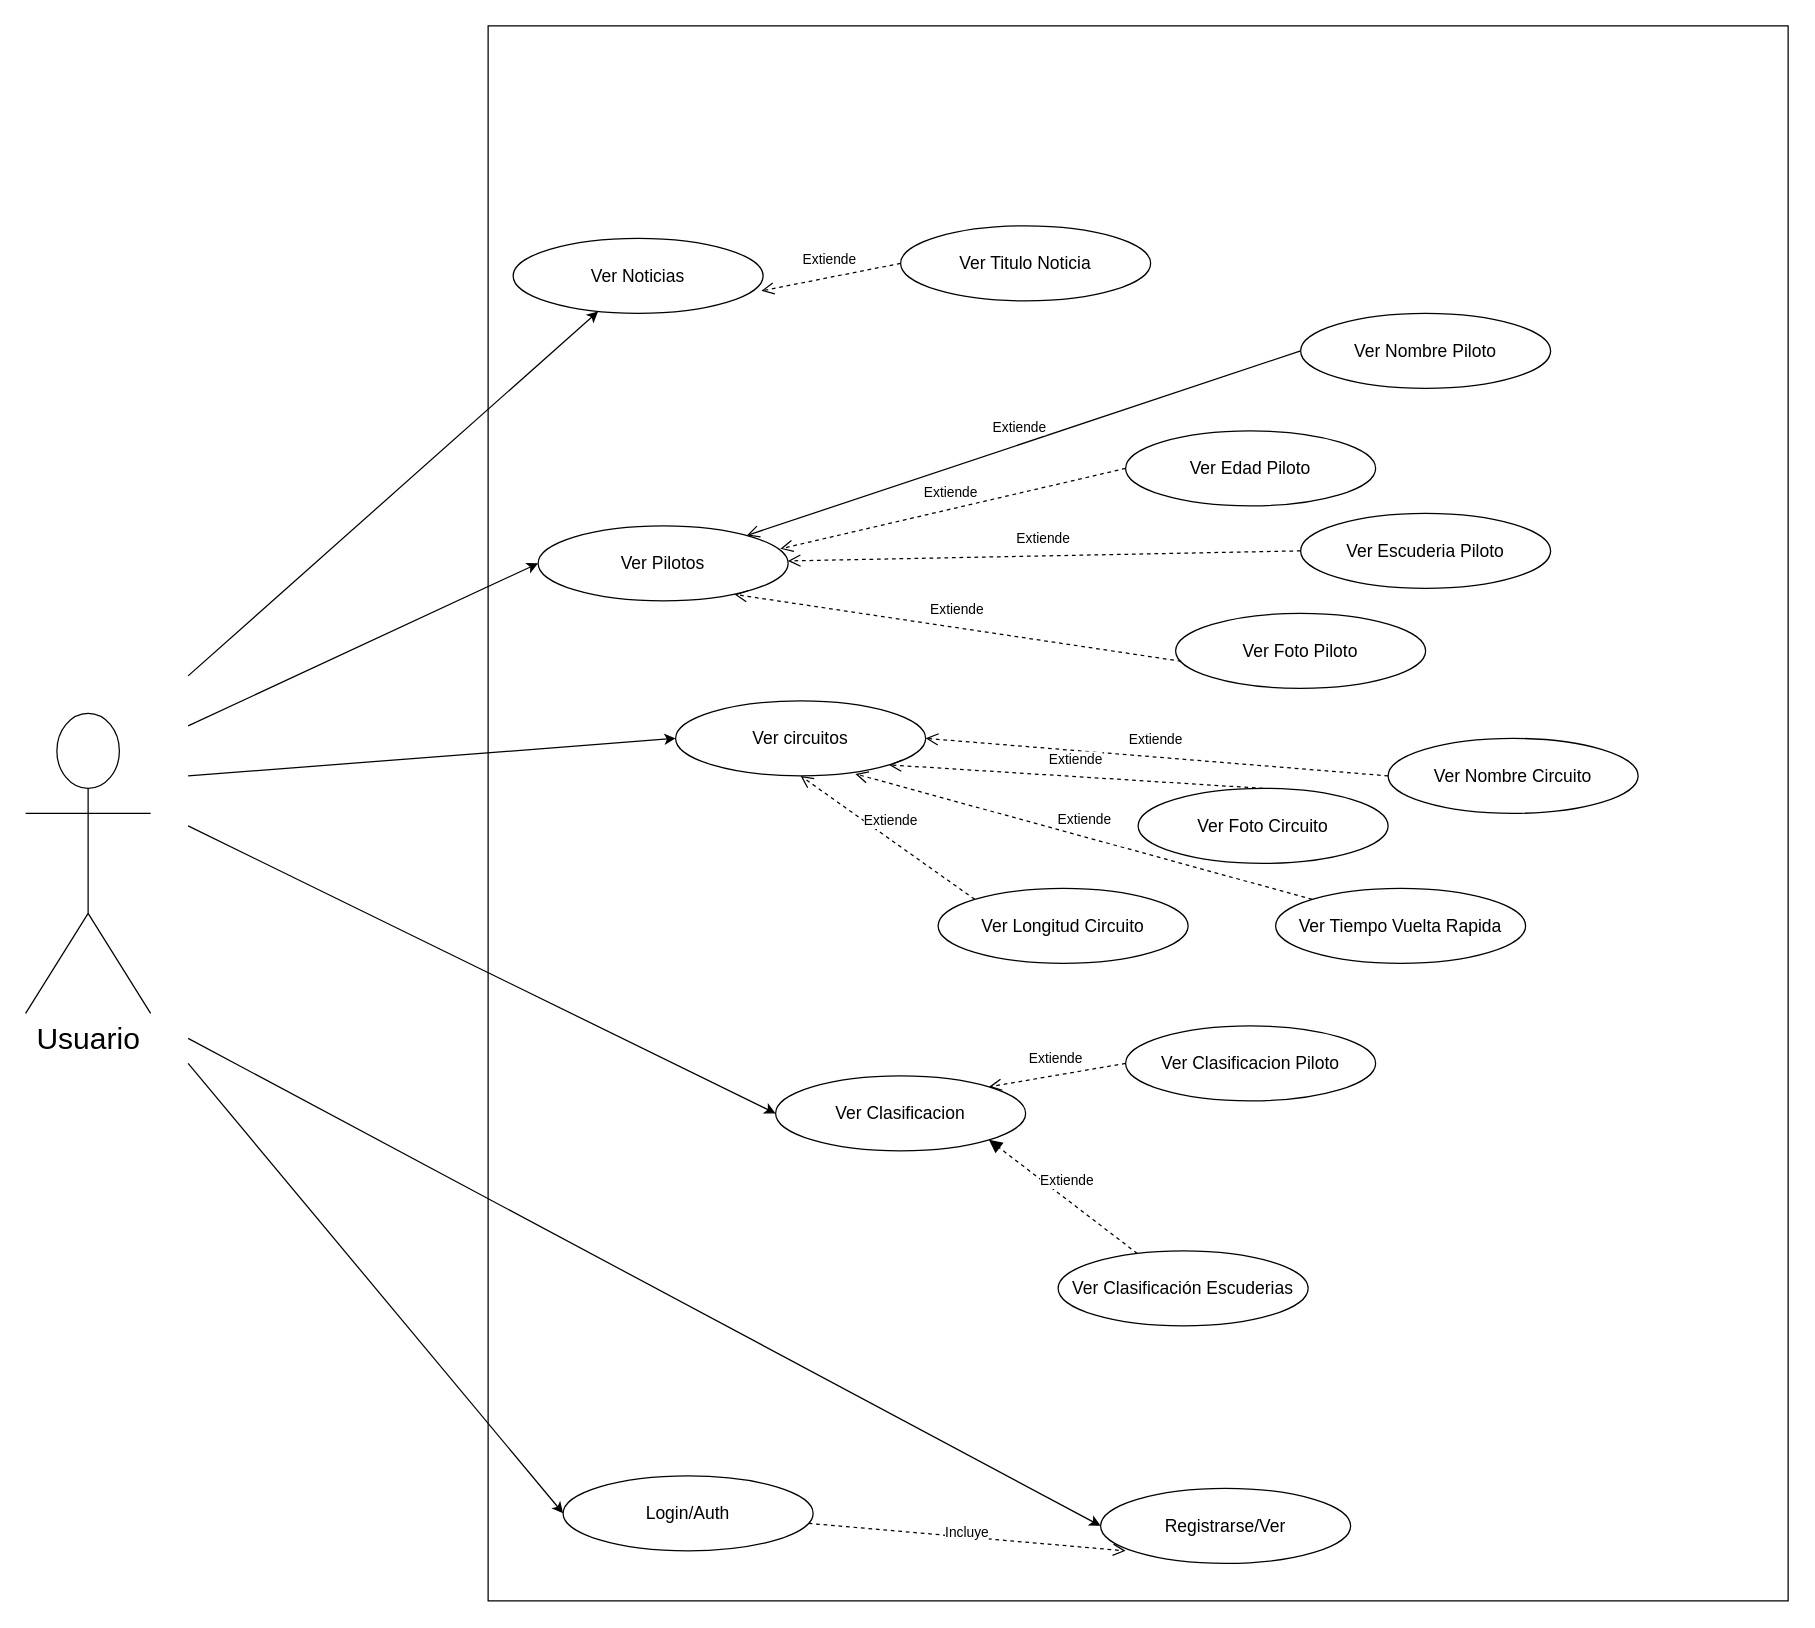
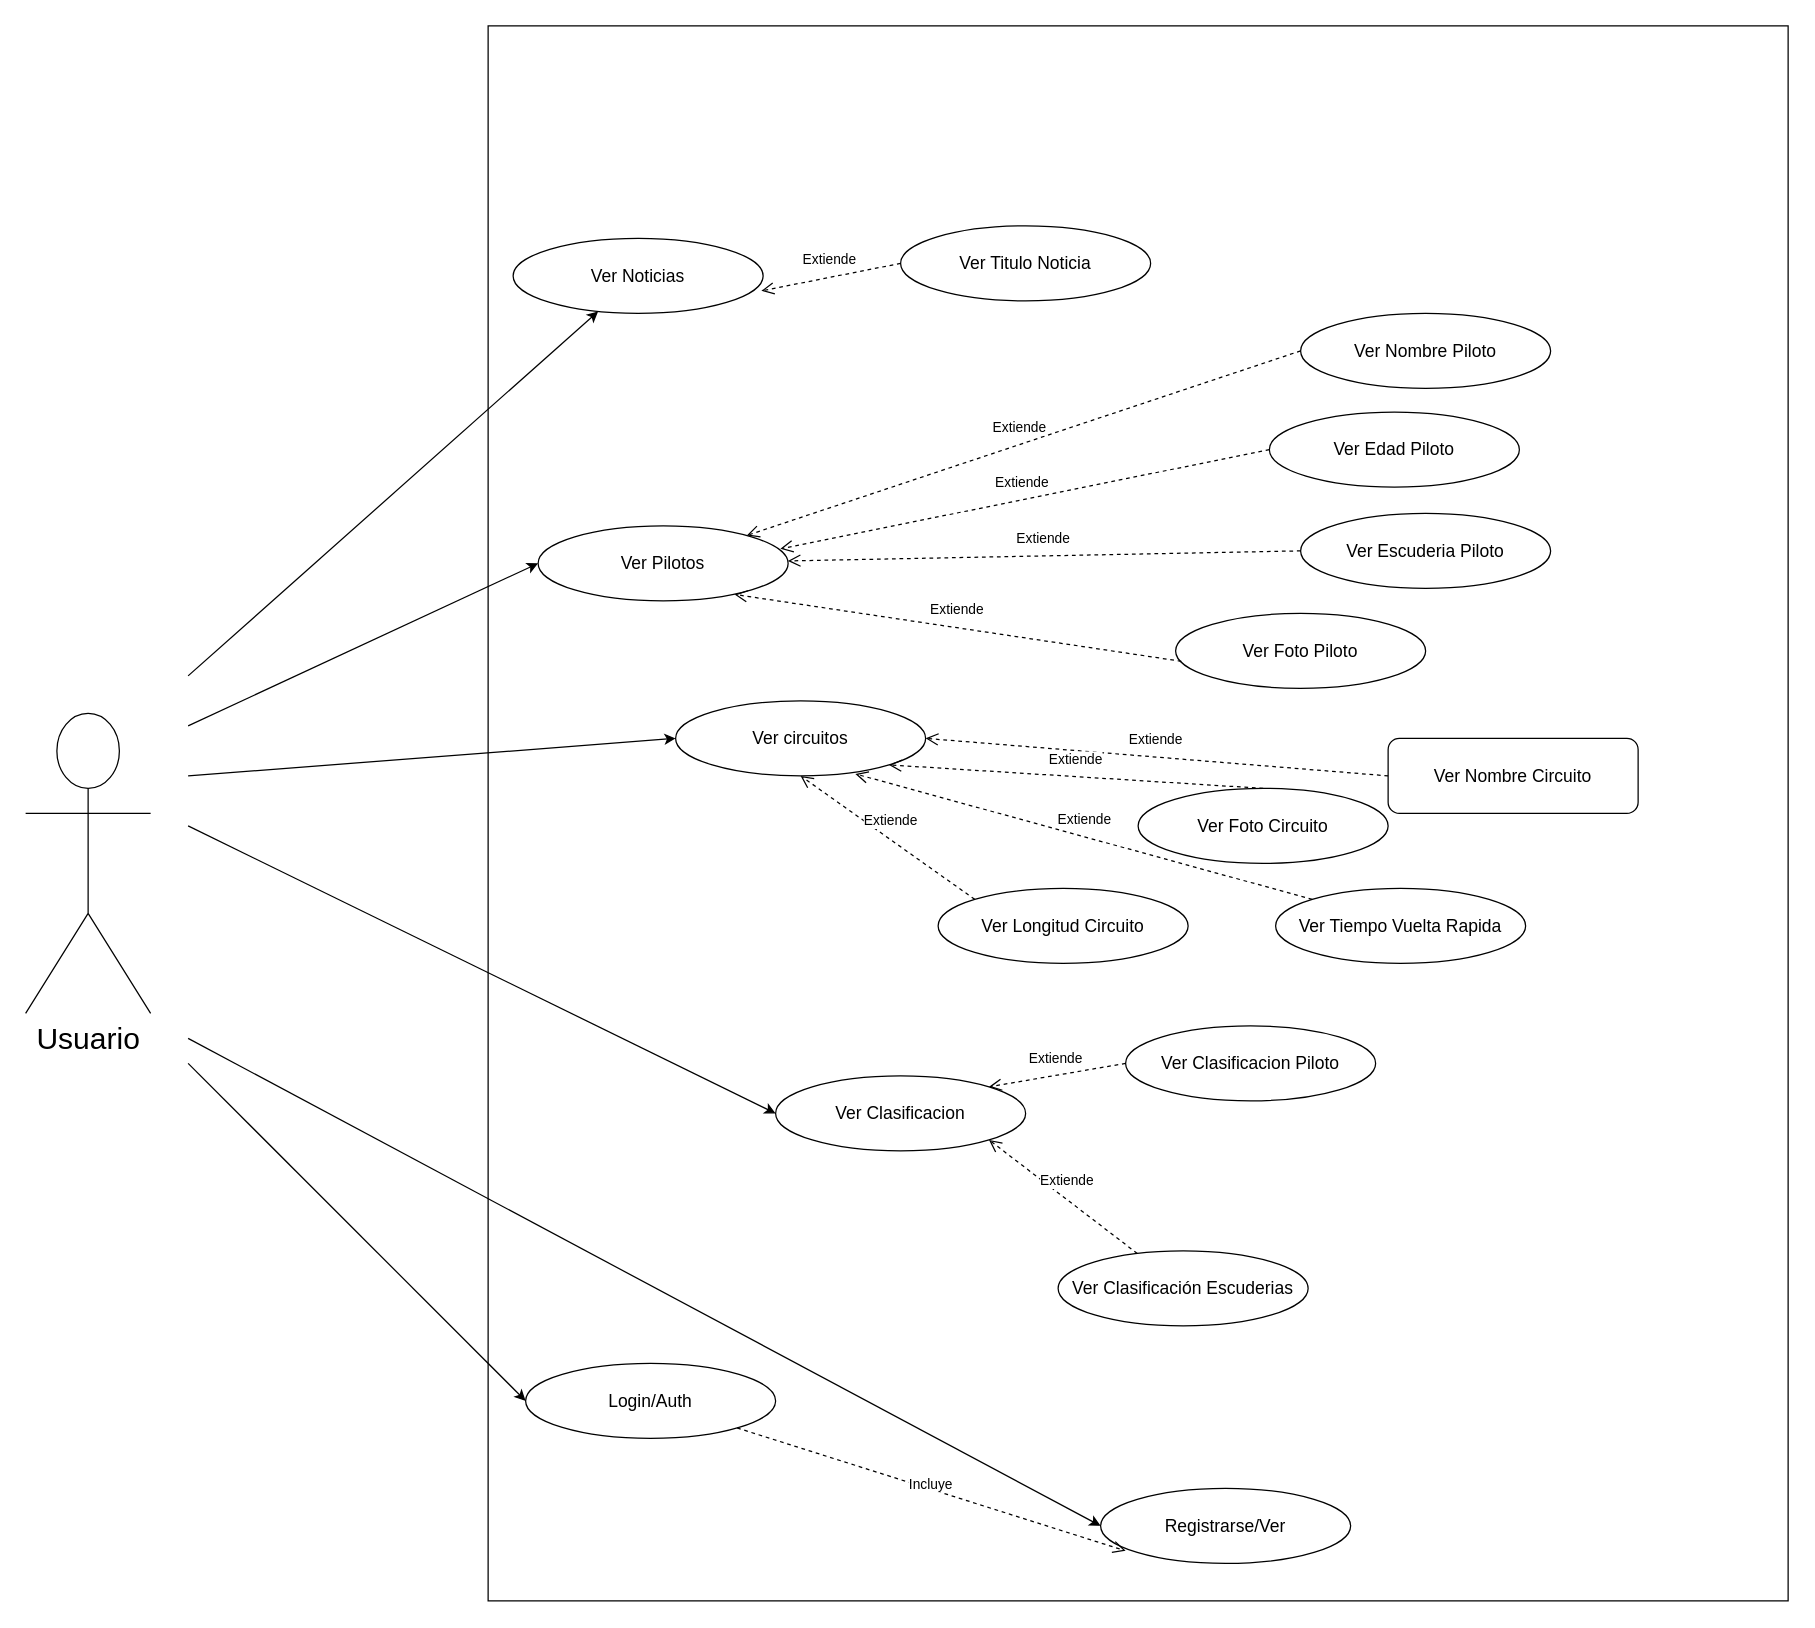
- <mxCell id="22" value="Extiende" style="html=1;verticalAlign=bottom;endArrow=open;dashed=0;endSize=8;exitX=0;exitY=0.5;exitDx=0;exitDy=0;" parent="1" source="9" target="8" edge="1"><mxGeometry x="0.005" y="-5" relative="1" as="geometry"><mxPoint x="720" y="344" as="sourcePoint" /><mxPoint x="450" y="234" as="targetPoint" /><mxPoint as="offset" /></mxGeometry></mxCell>
+ <mxCell id="22" value="Extiende" style="html=1;verticalAlign=bottom;endArrow=open;dashed=1;endSize=8;exitX=0;exitY=0.5;exitDx=0;exitDy=0;" parent="1" source="9" target="8" edge="1"><mxGeometry x="0.005" y="-5" relative="1" as="geometry"><mxPoint x="720" y="344" as="sourcePoint" /><mxPoint x="450" y="234" as="targetPoint" /><mxPoint as="offset" /></mxGeometry></mxCell>
- <mxCell id="15" value="&lt;font style=&quot;font-size: 14px&quot;&gt;Ver Edad Piloto&lt;/font&gt;" style="ellipse;whiteSpace=wrap;html=1;" parent="1" vertex="1"><mxGeometry x="900" y="344" width="200" height="60" as="geometry" /></mxCell>
+ <mxCell id="15" value="&lt;font style=&quot;font-size: 14px&quot;&gt;Ver Edad Piloto&lt;/font&gt;" style="ellipse;whiteSpace=wrap;html=1;" parent="1" vertex="1"><mxGeometry x="1015" y="329" width="200" height="60" as="geometry" /></mxCell>
- <mxCell id="14" value="&lt;font style=&quot;font-size: 14px&quot;&gt;Ver Nombre Circuito&lt;br&gt;&lt;/font&gt;" style="ellipse;whiteSpace=wrap;html=1;" parent="1" vertex="1"><mxGeometry x="1110" y="590" width="200" height="60" as="geometry" /></mxCell>
+ <mxCell id="14" value="&lt;font style=&quot;font-size: 14px&quot;&gt;Ver Nombre Circuito&lt;br&gt;&lt;/font&gt;" style="whiteSpace=wrap;html=1;rounded=1;" parent="1" vertex="1"><mxGeometry x="1110" y="590" width="200" height="60" as="geometry" /></mxCell>
- <mxCell id="40" value="Extiende" style="html=1;verticalAlign=bottom;endArrow=block;dashed=1;endSize=8;entryX=1;entryY=1;entryDx=0;entryDy=0;" edge="1" parent="1" source="37" target="36"><mxGeometry x="0.005" y="-5" relative="1" as="geometry"><mxPoint x="910" y="860" as="sourcePoint" /><mxPoint x="810.711" y="878.787" as="targetPoint" /><mxPoint as="offset" /></mxGeometry></mxCell>
+ <mxCell id="40" value="Extiende" style="html=1;verticalAlign=bottom;endArrow=open;dashed=1;endSize=8;entryX=1;entryY=1;entryDx=0;entryDy=0;" edge="1" parent="1" source="37" target="36"><mxGeometry x="0.005" y="-5" relative="1" as="geometry"><mxPoint x="910" y="860" as="sourcePoint" /><mxPoint x="810.711" y="878.787" as="targetPoint" /><mxPoint as="offset" /></mxGeometry></mxCell>
- <mxCell id="6" value="&lt;font style=&quot;font-size: 14px&quot;&gt;Login/Auth&lt;/font&gt;" style="ellipse;whiteSpace=wrap;html=1;" parent="1" vertex="1"><mxGeometry x="450" y="1180" width="200" height="60" as="geometry" /></mxCell>
+ <mxCell id="6" value="&lt;font style=&quot;font-size: 14px&quot;&gt;Login/Auth&lt;/font&gt;" style="ellipse;whiteSpace=wrap;html=1;" parent="1" vertex="1"><mxGeometry x="420" y="1090" width="200" height="60" as="geometry" /></mxCell>
